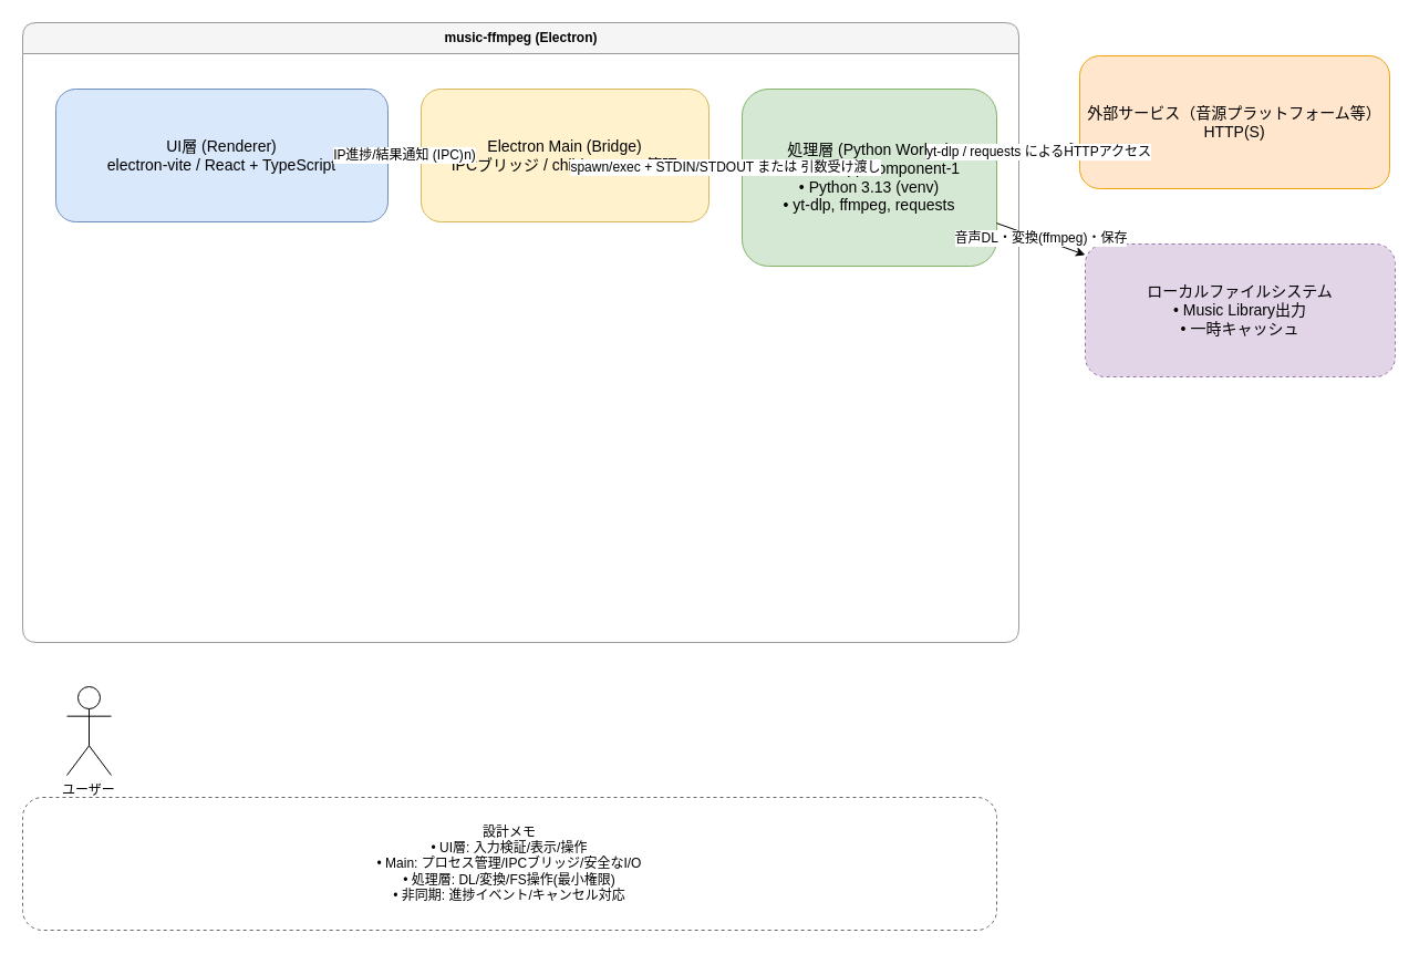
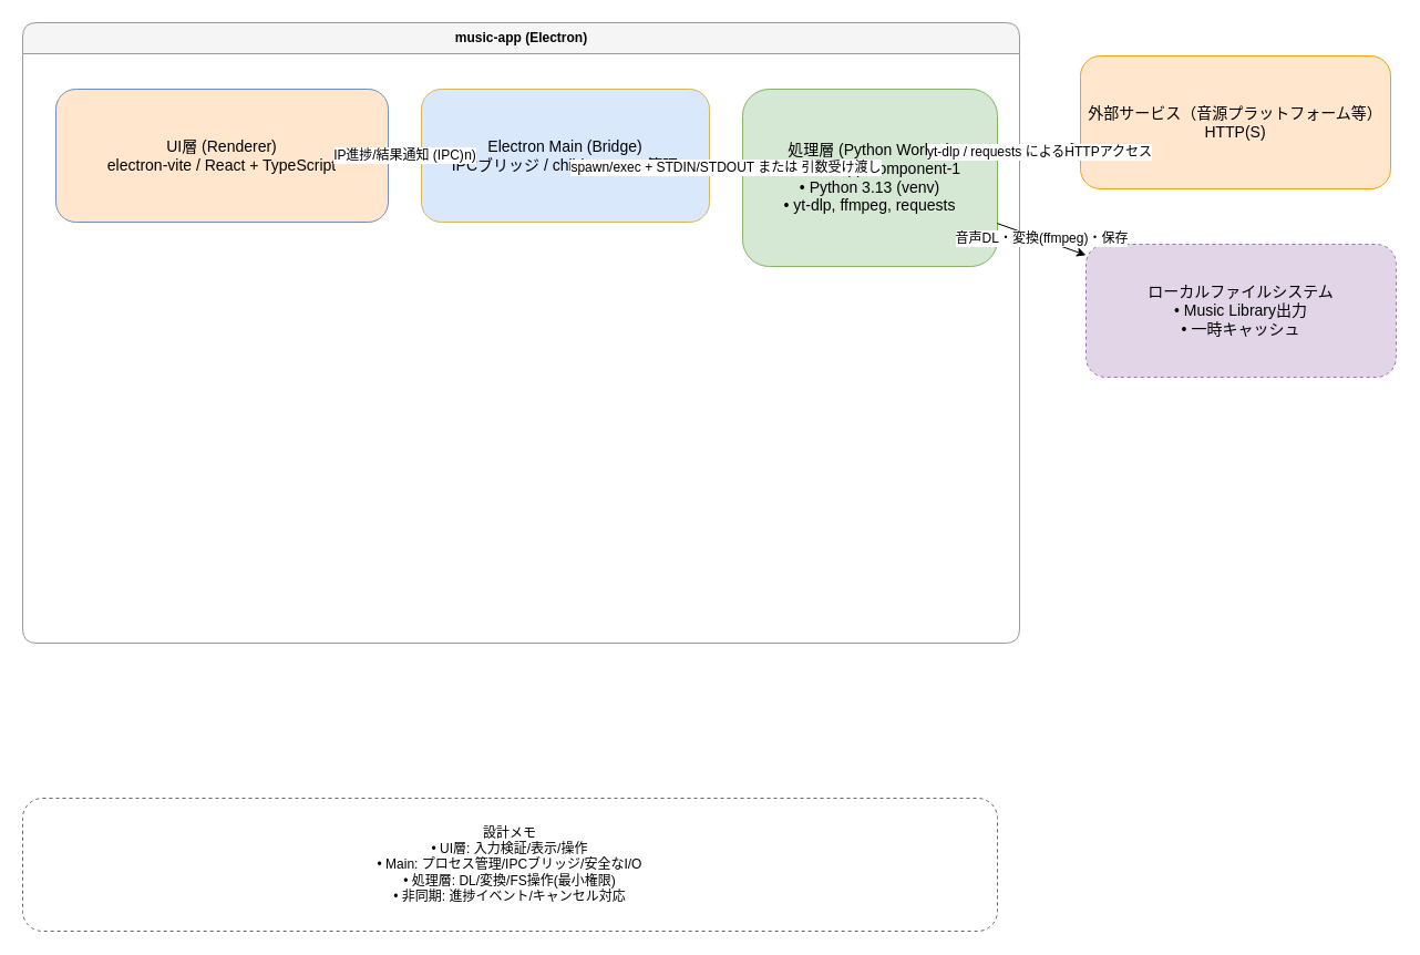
- <mxCell id="2" value="music-ffmpeg (Electron)" style="swimlane;rounded=1;html=1;childLayout=stackLayout;horizontal=1;startSize=28;horizontalStack=0;resizeParent=1;resizeLast=0;collapsible=0;container=1;fillColor=#f5f5f5;strokeColor=#999999;fontStyle=1;" vertex="1" parent="1"><mxGeometry x="20" y="20" width="900" height="560" as="geometry" /></mxCell>
+ <mxCell id="2" value="music-app (Electron)" style="swimlane;rounded=1;html=1;childLayout=stackLayout;horizontal=1;startSize=28;horizontalStack=0;resizeParent=1;resizeLast=0;collapsible=0;container=1;fillColor=#f5f5f5;strokeColor=#999999;fontStyle=1;" vertex="1" parent="1"><mxGeometry x="20" y="20" width="900" height="560" as="geometry" /></mxCell>
- <mxCell id="3" value="UI層 (Renderer)&#10;electron-vite / React + TypeScript" style="rounded=1;whiteSpace=wrap;html=1;fillColor=#dae8fc;strokeColor=#6c8ebf;fontSize=14;" vertex="1" parent="2"><mxGeometry x="30" y="60" width="300" height="120" as="geometry" /></mxCell>
+ <mxCell id="3" value="UI層 (Renderer)&#10;electron-vite / React + TypeScript" style="rounded=1;whiteSpace=wrap;html=1;fillColor=#ffe6cc;strokeColor=#6c8ebf;fontSize=14;" vertex="1" parent="2"><mxGeometry x="30" y="60" width="300" height="120" as="geometry" /></mxCell>
- <mxCell id="4" value="Electron Main (Bridge)&#10;IPCブリッジ / child_process管理" style="rounded=1;whiteSpace=wrap;html=1;fillColor=#fff2cc;strokeColor=#d6b656;fontSize=14;" vertex="1" parent="2"><mxGeometry x="360" y="60" width="260" height="120" as="geometry" /></mxCell>
+ <mxCell id="4" value="Electron Main (Bridge)&#10;IPCブリッジ / child_process管理" style="rounded=1;whiteSpace=wrap;html=1;fillColor=#dae8fc;strokeColor=#d6b656;fontSize=14;" vertex="1" parent="2"><mxGeometry x="360" y="60" width="260" height="120" as="geometry" /></mxCell>
- <mxCell id="6" value="ユーザー" style="shape=umlActor;verticalLabelPosition=bottom;verticalAlign=top;align=center;" vertex="1" parent="1"><mxGeometry x="60" y="620" width="40" height="80" as="geometry" /></mxCell>
